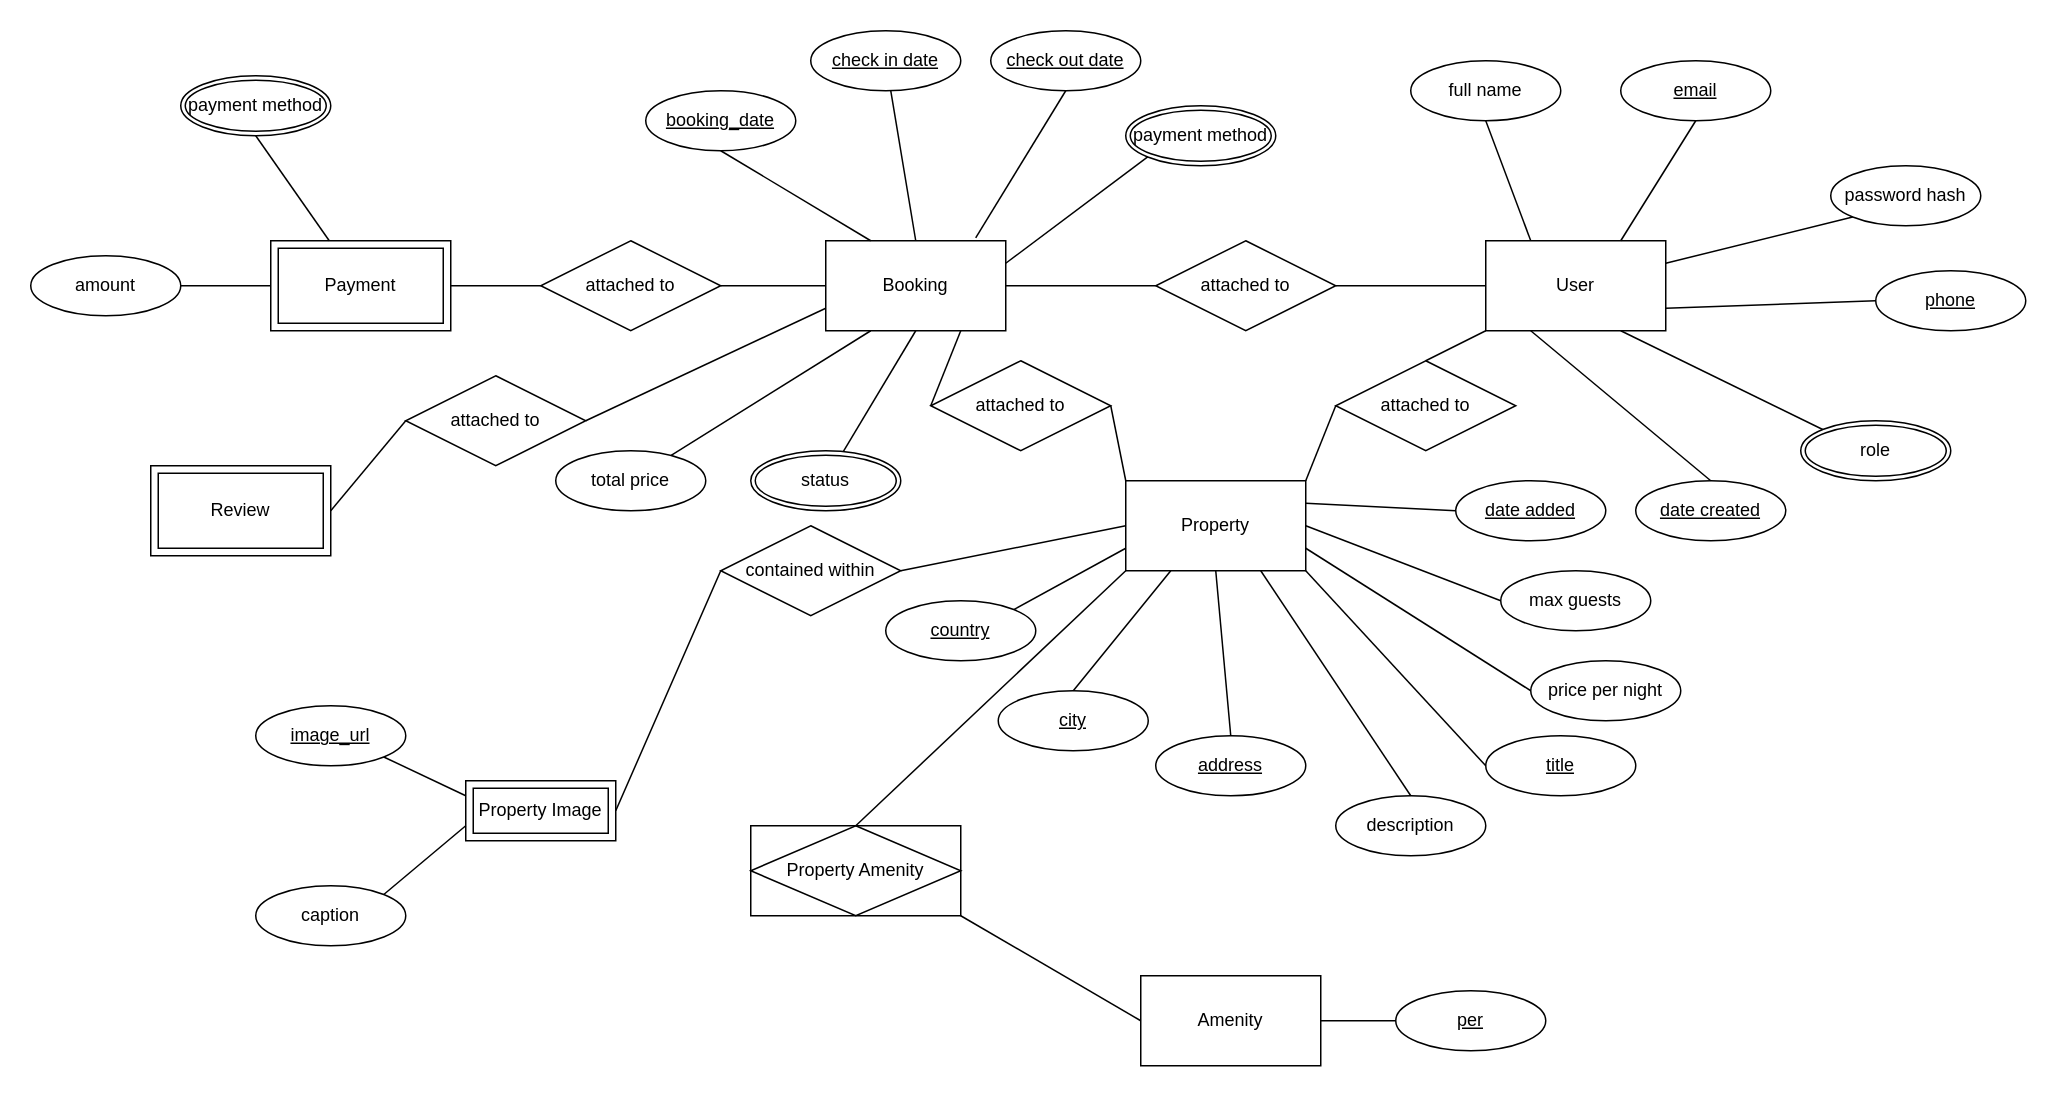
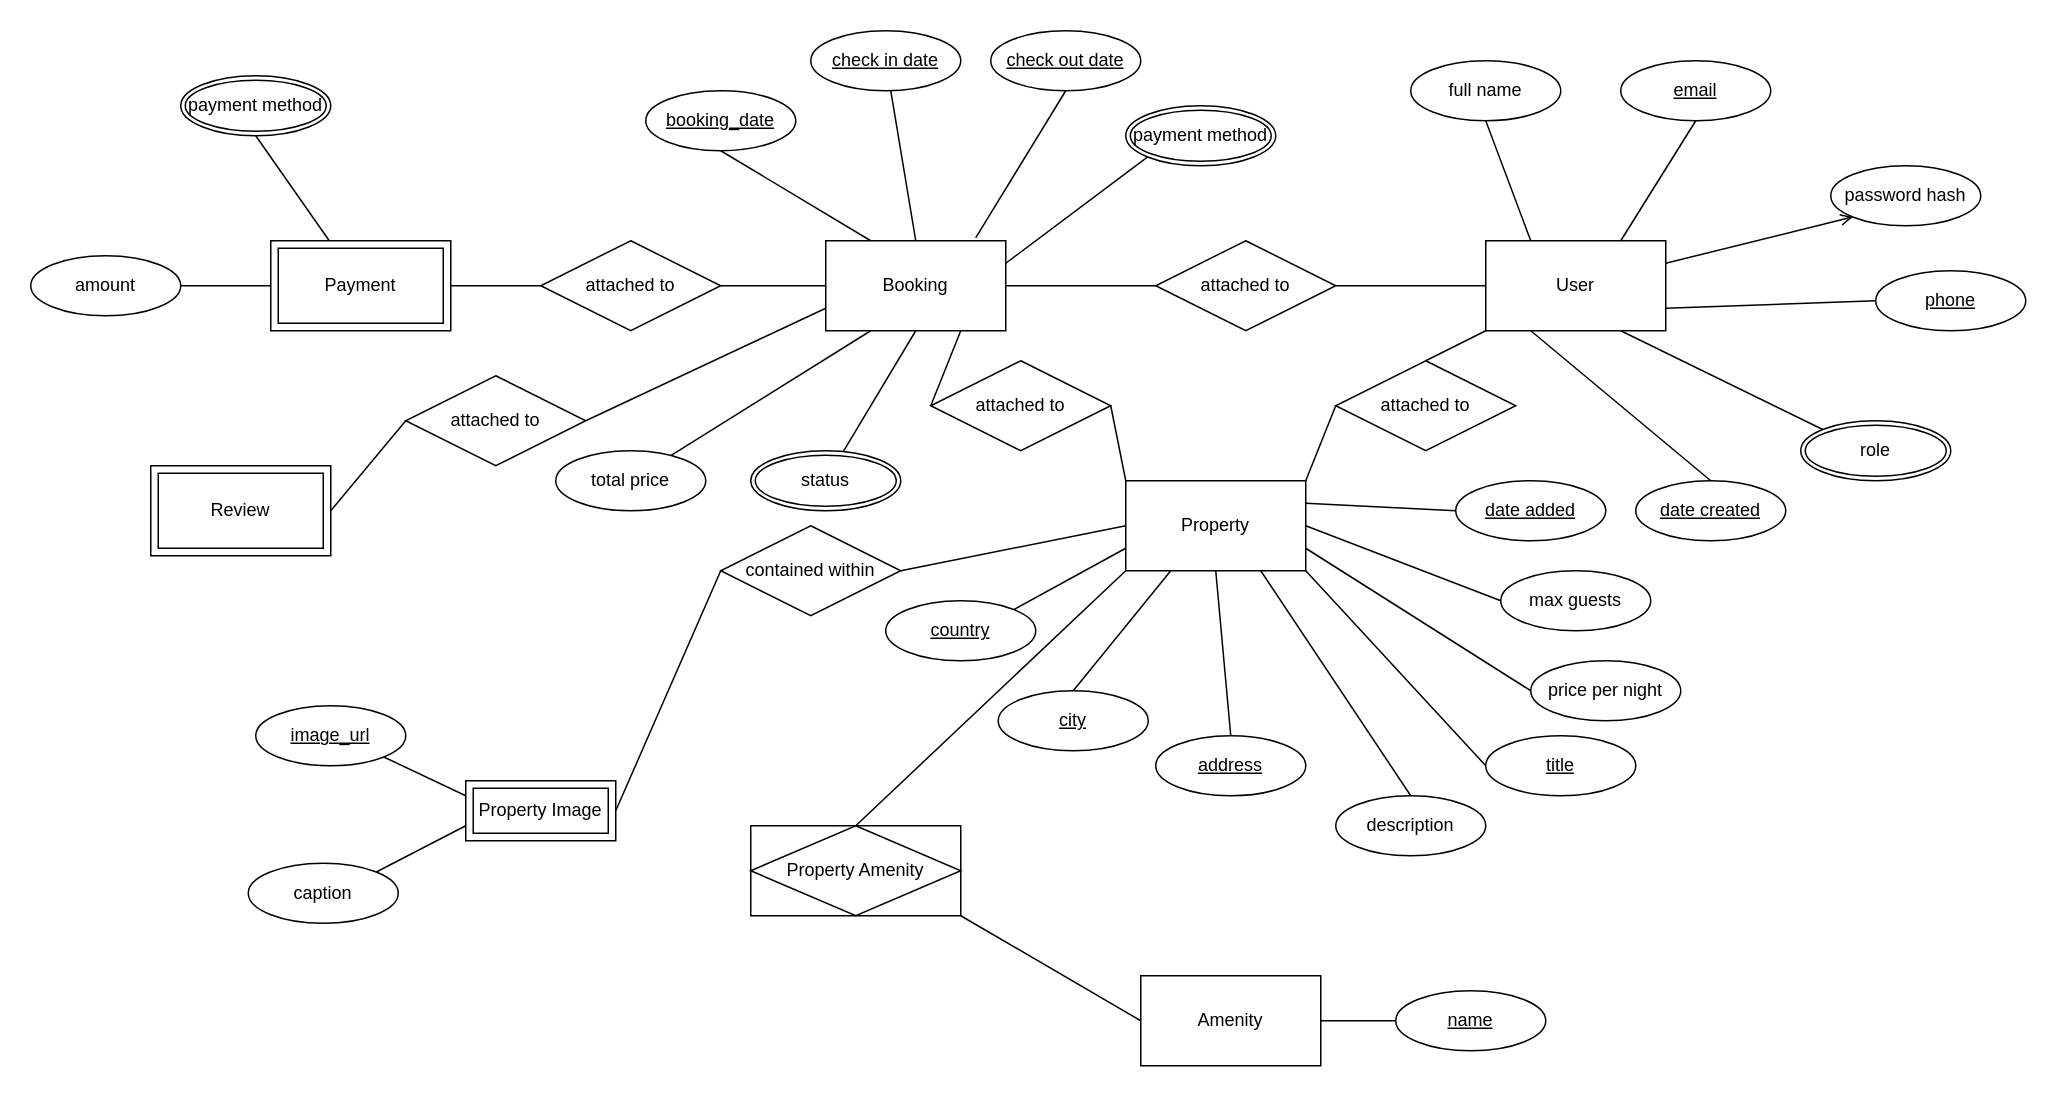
- <mxCell id="36" value="" style="endArrow=none;html=1;rounded=0;exitX=1;exitY=0.25;exitDx=0;exitDy=0;entryX=0;entryY=1;entryDx=0;entryDy=0;" edge="1" parent="1" source="5" target="35"><mxGeometry relative="1" as="geometry"><mxPoint x="1160" y="220" as="sourcePoint" /><mxPoint x="1210" y="140" as="targetPoint" /></mxGeometry></mxCell>
+ <mxCell id="36" value="" style="endArrow=open;html=1;rounded=0;exitX=1;exitY=0.25;exitDx=0;exitDy=0;entryX=0;entryY=1;entryDx=0;entryDy=0;" edge="1" parent="1" source="5" target="35"><mxGeometry relative="1" as="geometry"><mxPoint x="1160" y="220" as="sourcePoint" /><mxPoint x="1210" y="140" as="targetPoint" /></mxGeometry></mxCell>
- <mxCell id="76" value="caption" style="ellipse;whiteSpace=wrap;html=1;align=center;" vertex="1" parent="1"><mxGeometry x="170" y="590" width="100" height="40" as="geometry" /></mxCell>
+ <mxCell id="76" value="caption" style="ellipse;whiteSpace=wrap;html=1;align=center;" vertex="1" parent="1"><mxGeometry x="165" y="575" width="100" height="40" as="geometry" /></mxCell>
- <mxCell id="71" value="per" style="ellipse;whiteSpace=wrap;html=1;align=center;fontStyle=4;" vertex="1" parent="1"><mxGeometry x="930" y="660" width="100" height="40" as="geometry" /></mxCell>
+ <mxCell id="71" value="name" style="ellipse;whiteSpace=wrap;html=1;align=center;fontStyle=4;" vertex="1" parent="1"><mxGeometry x="930" y="660" width="100" height="40" as="geometry" /></mxCell>
